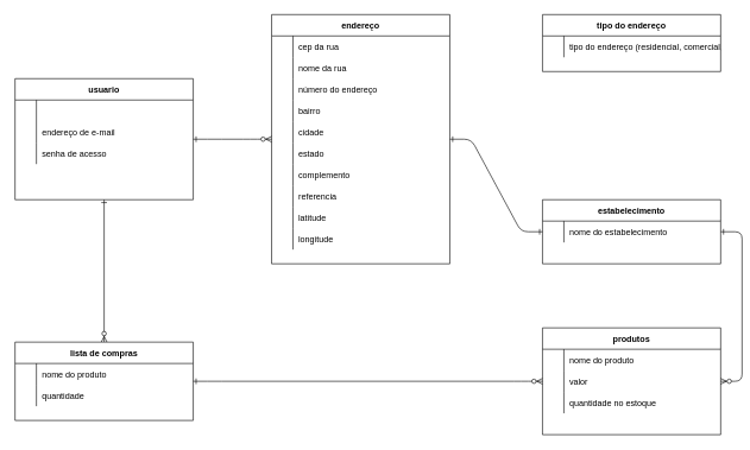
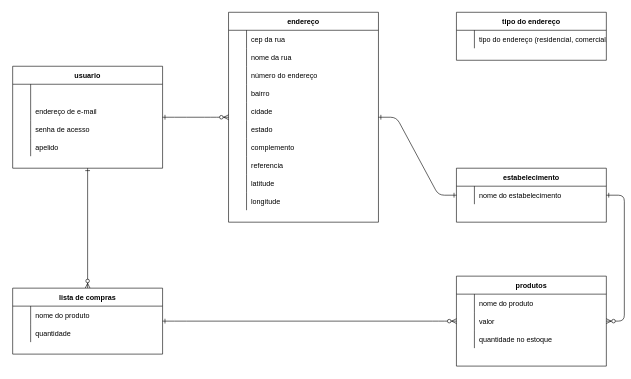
+ <mxCell id="14" value="apelido" style="shape=partialRectangle;overflow=hidden;connectable=0;fillColor=none;top=0;left=0;bottom=0;right=0;align=left;spacingLeft=6;" vertex="1" parent="12"><mxGeometry x="30" width="220" height="30" as="geometry" /></mxCell>
